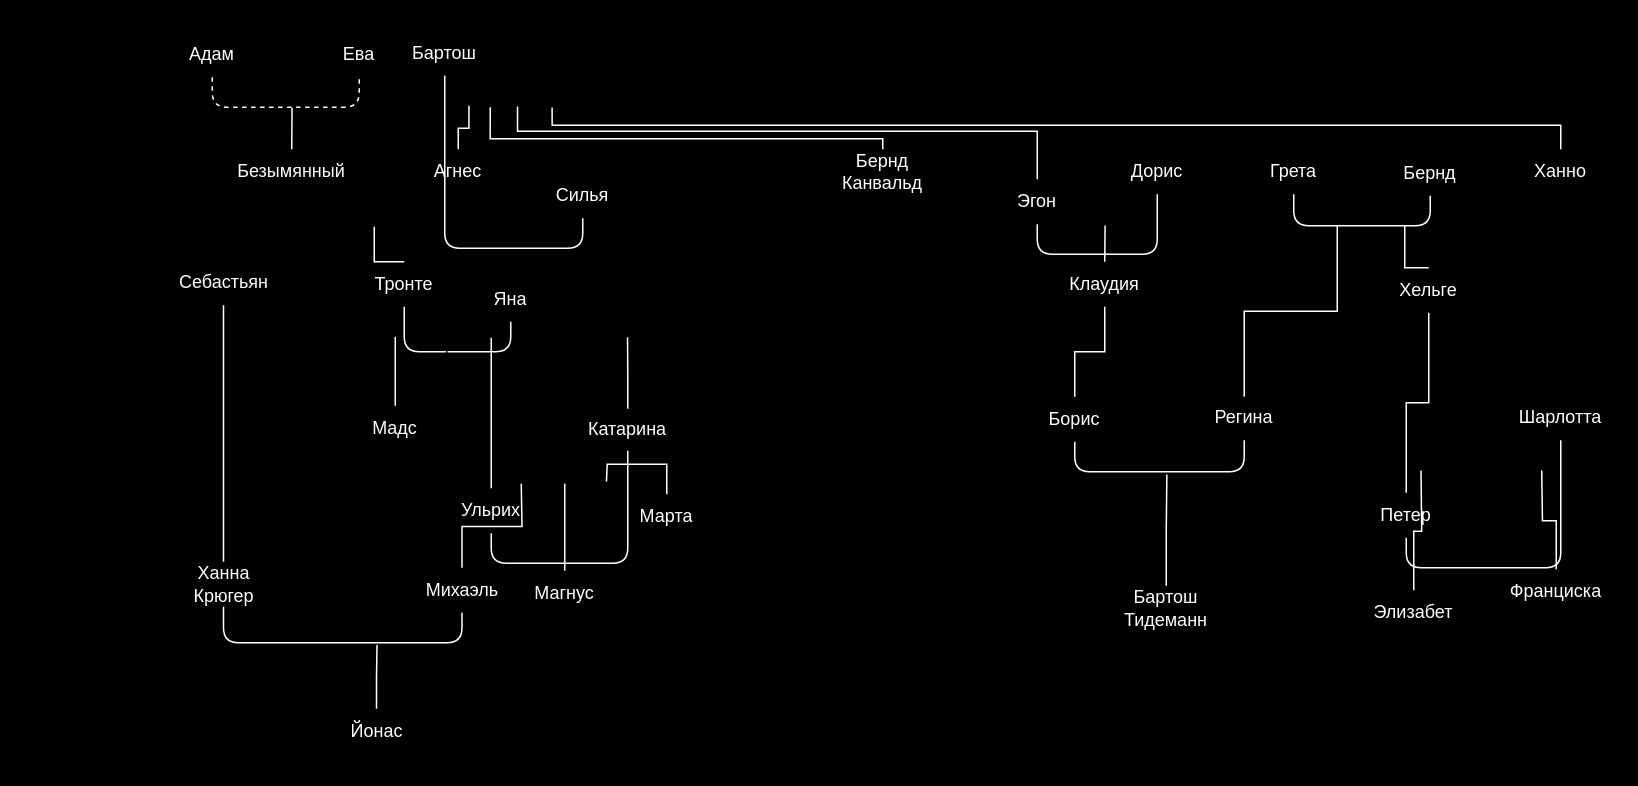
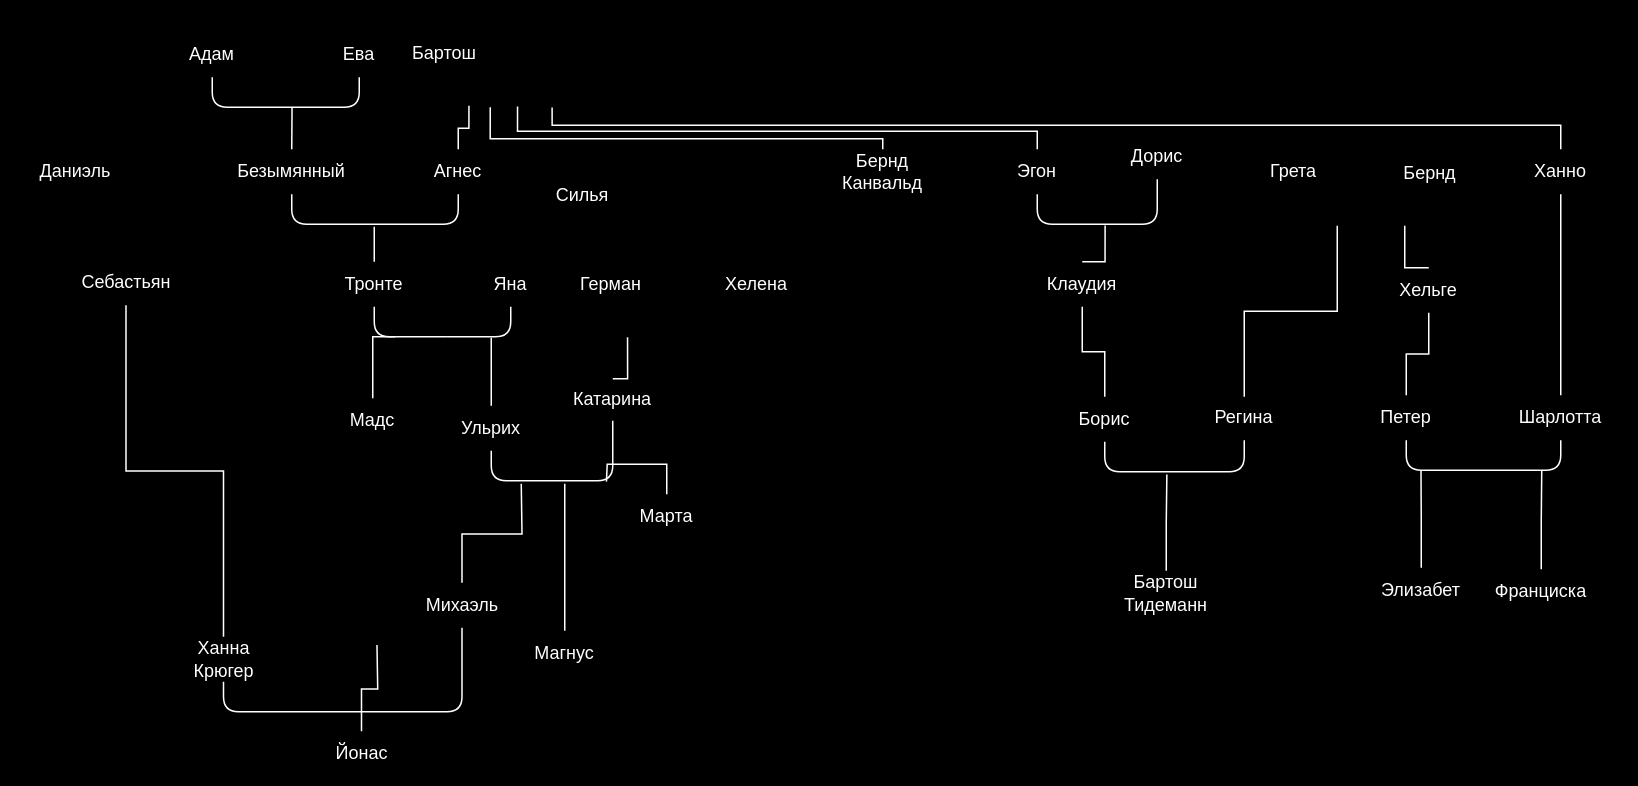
- <mxCell id="10" style="edgeStyle=orthogonalEdgeStyle;rounded=1;orthogonalLoop=1;jettySize=auto;html=1;exitX=0.5;exitY=1;exitDx=0;exitDy=0;entryX=0.5;entryY=1;entryDx=0;entryDy=0;strokeColor=#FFFFFF;endArrow=none;endFill=0;dashed=1;" edge="1" parent="1" source="11" target="12"><mxGeometry relative="1" as="geometry" /></mxCell>
+ <mxCell id="10" style="edgeStyle=orthogonalEdgeStyle;rounded=1;orthogonalLoop=1;jettySize=auto;html=1;exitX=0.5;exitY=1;exitDx=0;exitDy=0;entryX=0.5;entryY=1;entryDx=0;entryDy=0;strokeColor=#FFFFFF;endArrow=none;endFill=0;" edge="1" parent="1" source="11" target="12"><mxGeometry relative="1" as="geometry" /></mxCell>
+ <mxCell id="2" value="&lt;font color=&quot;#ffffff&quot;&gt;Даниэль&lt;/font&gt;" style="text;html=1;strokeColor=none;fillColor=none;align=center;verticalAlign=middle;whiteSpace=wrap;rounded=0;" vertex="1" parent="1"><mxGeometry x="20" y="99" width="60" height="30" as="geometry" /></mxCell>
- <mxCell id="64" value="&lt;font color=&quot;#ffffff&quot;&gt;Дорис&lt;/font&gt;" style="text;html=1;strokeColor=none;fillColor=none;align=center;verticalAlign=middle;whiteSpace=wrap;rounded=0;" vertex="1" parent="1"><mxGeometry x="741" y="99" width="60" height="30" as="geometry" /></mxCell>
+ <mxCell id="64" value="&lt;font color=&quot;#ffffff&quot;&gt;Дорис&lt;/font&gt;" style="text;html=1;strokeColor=none;fillColor=none;align=center;verticalAlign=middle;whiteSpace=wrap;rounded=0;" vertex="1" parent="1"><mxGeometry x="741" y="89" width="60" height="30" as="geometry" /></mxCell>
- <mxCell id="60" value="&lt;font color=&quot;#ffffff&quot;&gt;Эгон&lt;/font&gt;" style="text;html=1;strokeColor=none;fillColor=none;align=center;verticalAlign=middle;whiteSpace=wrap;rounded=0;" vertex="1" parent="1"><mxGeometry x="661" y="119" width="60" height="30" as="geometry" /></mxCell>
+ <mxCell id="60" value="&lt;font color=&quot;#ffffff&quot;&gt;Эгон&lt;/font&gt;" style="text;html=1;strokeColor=none;fillColor=none;align=center;verticalAlign=middle;whiteSpace=wrap;rounded=0;" vertex="1" parent="1"><mxGeometry x="661" y="99" width="60" height="30" as="geometry" /></mxCell>
- <mxCell id="50" value="" style="edgeStyle=orthogonalEdgeStyle;rounded=0;orthogonalLoop=1;jettySize=auto;html=1;dashed=1;" edge="1" parent="1" source="52" target="55"><mxGeometry relative="1" as="geometry" /></mxCell>
+ <mxCell id="50" value="" style="edgeStyle=orthogonalEdgeStyle;rounded=0;orthogonalLoop=1;jettySize=auto;html=1;" edge="1" parent="1" source="52" target="55"><mxGeometry relative="1" as="geometry" /></mxCell>
+ <mxCell id="14" style="edgeStyle=orthogonalEdgeStyle;rounded=1;orthogonalLoop=1;jettySize=auto;html=1;exitX=0.5;exitY=1;exitDx=0;exitDy=0;entryX=0.5;entryY=1;entryDx=0;entryDy=0;strokeColor=#FFFFFF;endArrow=none;endFill=0;" edge="1" parent="1" source="15" target="21"><mxGeometry relative="1" as="geometry" /></mxCell>
- <mxCell id="51" style="edgeStyle=orthogonalEdgeStyle;rounded=1;orthogonalLoop=1;jettySize=auto;html=1;exitX=0.5;exitY=1;exitDx=0;exitDy=0;entryX=0.5;entryY=1;entryDx=0;entryDy=0;strokeColor=#FFFFFF;endArrow=none;endFill=0;" edge="1" parent="1" source="52" target="67"><mxGeometry relative="1" as="geometry" /></mxCell>
- <mxCell id="38" style="edgeStyle=orthogonalEdgeStyle;rounded=1;orthogonalLoop=1;jettySize=auto;html=1;exitX=0.5;exitY=1;exitDx=0;exitDy=0;entryX=0.5;entryY=1;entryDx=0;entryDy=0;strokeColor=#ffffff;endArrow=none;endFill=0;" edge="1" parent="1" source="39" target="37"><mxGeometry relative="1" as="geometry" /></mxCell>
- <mxCell id="70" value="&lt;font color=&quot;#ffffff&quot;&gt;Себастьян&lt;/font&gt;" style="text;html=1;strokeColor=none;fillColor=none;align=center;verticalAlign=middle;whiteSpace=wrap;rounded=0;" vertex="1" parent="1"><mxGeometry x="118.5" y="173" width="60" height="30" as="geometry" /></mxCell>
+ <mxCell id="70" value="&lt;font color=&quot;#ffffff&quot;&gt;Себастьян&lt;/font&gt;" style="text;html=1;strokeColor=none;fillColor=none;align=center;verticalAlign=middle;whiteSpace=wrap;rounded=0;" vertex="1" parent="1"><mxGeometry x="53.5" y="173" width="60" height="30" as="geometry" /></mxCell>
- <mxCell id="19" value="&lt;font color=&quot;#ffffff&quot;&gt;Тронте&lt;/font&gt;" style="text;html=1;strokeColor=none;fillColor=none;align=center;verticalAlign=middle;whiteSpace=wrap;rounded=0;" vertex="1" parent="1"><mxGeometry x="239" y="174" width="60" height="30" as="geometry" /></mxCell>
+ <mxCell id="19" value="&lt;font color=&quot;#ffffff&quot;&gt;Тронте&lt;/font&gt;" style="text;html=1;strokeColor=none;fillColor=none;align=center;verticalAlign=middle;whiteSpace=wrap;rounded=0;" vertex="1" parent="1"><mxGeometry x="219" y="174" width="60" height="30" as="geometry" /></mxCell>
+ <mxCell id="36" value="&lt;font color=&quot;#ffffff&quot;&gt;Герман&lt;/font&gt;" style="text;html=1;strokeColor=none;fillColor=none;align=center;verticalAlign=middle;whiteSpace=wrap;rounded=0;" vertex="1" parent="1"><mxGeometry x="377" y="174" width="60" height="30" as="geometry" /></mxCell>
+ <mxCell id="35" value="&lt;font color=&quot;#ffffff&quot;&gt;Хелена&lt;/font&gt;" style="text;html=1;strokeColor=none;fillColor=none;align=center;verticalAlign=middle;whiteSpace=wrap;rounded=0;" vertex="1" parent="1"><mxGeometry x="474" y="174" width="60" height="30" as="geometry" /></mxCell>
- <mxCell id="63" value="&lt;font color=&quot;#ffffff&quot;&gt;Клаудия&lt;/font&gt;" style="text;html=1;strokeColor=none;fillColor=none;align=center;verticalAlign=middle;whiteSpace=wrap;rounded=0;" vertex="1" parent="1"><mxGeometry x="706" y="174" width="60" height="30" as="geometry" /></mxCell>
+ <mxCell id="63" value="&lt;font color=&quot;#ffffff&quot;&gt;Клаудия&lt;/font&gt;" style="text;html=1;strokeColor=none;fillColor=none;align=center;verticalAlign=middle;whiteSpace=wrap;rounded=0;" vertex="1" parent="1"><mxGeometry x="691" y="174" width="60" height="30" as="geometry" /></mxCell>
+ <mxCell id="41" style="edgeStyle=orthogonalEdgeStyle;rounded=0;orthogonalLoop=1;jettySize=auto;html=1;exitX=0.5;exitY=1;exitDx=0;exitDy=0;entryX=0.5;entryY=0;entryDx=0;entryDy=0;endArrow=none;endFill=0;strokeColor=#FFFFFF;" edge="1" parent="1" source="42" target="44"><mxGeometry relative="1" as="geometry" /></mxCell>
- <mxCell id="22" value="&lt;font color=&quot;#ffffff&quot;&gt;Яна&lt;/font&gt;" style="text;html=1;strokeColor=none;fillColor=none;align=center;verticalAlign=middle;whiteSpace=wrap;rounded=0;" vertex="1" parent="1"><mxGeometry x="310" y="184" width="60" height="30" as="geometry" /></mxCell>
+ <mxCell id="22" value="&lt;font color=&quot;#ffffff&quot;&gt;Яна&lt;/font&gt;" style="text;html=1;strokeColor=none;fillColor=none;align=center;verticalAlign=middle;whiteSpace=wrap;rounded=0;" vertex="1" parent="1"><mxGeometry x="310" y="174" width="60" height="30" as="geometry" /></mxCell>
- <mxCell id="66" value="&lt;font color=&quot;#ffffff&quot;&gt;Борис&lt;/font&gt;" style="text;html=1;strokeColor=none;fillColor=none;align=center;verticalAlign=middle;whiteSpace=wrap;rounded=0;" vertex="1" parent="1"><mxGeometry x="686" y="264" width="60" height="30" as="geometry" /></mxCell>
+ <mxCell id="66" value="&lt;font color=&quot;#ffffff&quot;&gt;Борис&lt;/font&gt;" style="text;html=1;strokeColor=none;fillColor=none;align=center;verticalAlign=middle;whiteSpace=wrap;rounded=0;" vertex="1" parent="1"><mxGeometry x="706" y="264" width="60" height="30" as="geometry" /></mxCell>
- <mxCell id="25" value="&lt;font color=&quot;#ffffff&quot;&gt;Мадс&lt;/font&gt;" style="text;html=1;strokeColor=none;fillColor=none;align=center;verticalAlign=middle;whiteSpace=wrap;rounded=0;" vertex="1" parent="1"><mxGeometry x="233" y="270" width="60" height="30" as="geometry" /></mxCell>
+ <mxCell id="25" value="&lt;font color=&quot;#ffffff&quot;&gt;Мадс&lt;/font&gt;" style="text;html=1;strokeColor=none;fillColor=none;align=center;verticalAlign=middle;whiteSpace=wrap;rounded=0;" vertex="1" parent="1"><mxGeometry x="218" y="265" width="60" height="30" as="geometry" /></mxCell>
- <mxCell id="30" value="&lt;font color=&quot;#ffffff&quot;&gt;Катарина&lt;/font&gt;" style="text;html=1;strokeColor=none;fillColor=none;align=center;verticalAlign=middle;whiteSpace=wrap;rounded=0;" vertex="1" parent="1"><mxGeometry x="388" y="272" width="60" height="28" as="geometry" /></mxCell>
+ <mxCell id="30" value="&lt;font color=&quot;#ffffff&quot;&gt;Катарина&lt;/font&gt;" style="text;html=1;strokeColor=none;fillColor=none;align=center;verticalAlign=middle;whiteSpace=wrap;rounded=0;" vertex="1" parent="1"><mxGeometry x="378" y="252" width="60" height="28" as="geometry" /></mxCell>
- <mxCell id="28" value="&lt;font color=&quot;#ffffff&quot;&gt;Ульрих&lt;/font&gt;" style="text;html=1;strokeColor=none;fillColor=none;align=center;verticalAlign=middle;whiteSpace=wrap;rounded=0;" vertex="1" parent="1"><mxGeometry x="297" y="325" width="60" height="30" as="geometry" /></mxCell>
+ <mxCell id="28" value="&lt;font color=&quot;#ffffff&quot;&gt;Ульрих&lt;/font&gt;" style="text;html=1;strokeColor=none;fillColor=none;align=center;verticalAlign=middle;whiteSpace=wrap;rounded=0;" vertex="1" parent="1"><mxGeometry x="297" y="270" width="60" height="30" as="geometry" /></mxCell>
- <mxCell id="45" value="&lt;font color=&quot;#ffffff&quot;&gt;Петер&lt;/font&gt;" style="text;html=1;strokeColor=none;fillColor=none;align=center;verticalAlign=middle;whiteSpace=wrap;rounded=0;" vertex="1" parent="1"><mxGeometry x="907" y="328" width="60" height="30" as="geometry" /></mxCell>
+ <mxCell id="45" value="&lt;font color=&quot;#ffffff&quot;&gt;Петер&lt;/font&gt;" style="text;html=1;strokeColor=none;fillColor=none;align=center;verticalAlign=middle;whiteSpace=wrap;rounded=0;" vertex="1" parent="1"><mxGeometry x="907" y="263" width="60" height="30" as="geometry" /></mxCell>
- <mxCell id="5" value="&lt;font color=&quot;#ffffff&quot;&gt;Ханна Крюгер&lt;br&gt;&lt;/font&gt;" style="text;html=1;strokeColor=none;fillColor=none;align=center;verticalAlign=middle;whiteSpace=wrap;rounded=0;" vertex="1" parent="1"><mxGeometry x="118.5" y="374" width="60" height="30" as="geometry" /></mxCell>
+ <mxCell id="5" value="&lt;font color=&quot;#ffffff&quot;&gt;Ханна Крюгер&lt;br&gt;&lt;/font&gt;" style="text;html=1;strokeColor=none;fillColor=none;align=center;verticalAlign=middle;whiteSpace=wrap;rounded=0;" vertex="1" parent="1"><mxGeometry x="118.5" y="424" width="60" height="30" as="geometry" /></mxCell>
- <mxCell id="7" value="&lt;font color=&quot;#ffffff&quot;&gt;Михаэль&lt;/font&gt;" style="text;html=1;strokeColor=none;fillColor=none;align=center;verticalAlign=middle;whiteSpace=wrap;rounded=0;" vertex="1" parent="1"><mxGeometry x="277.5" y="378" width="60" height="30" as="geometry" /></mxCell>
+ <mxCell id="7" value="&lt;font color=&quot;#ffffff&quot;&gt;Михаэль&lt;/font&gt;" style="text;html=1;strokeColor=none;fillColor=none;align=center;verticalAlign=middle;whiteSpace=wrap;rounded=0;" vertex="1" parent="1"><mxGeometry x="277.5" y="388" width="60" height="30" as="geometry" /></mxCell>
- <mxCell id="49" value="&lt;font color=&quot;#ffffff&quot;&gt;Франциска&lt;/font&gt;" style="text;html=1;strokeColor=none;fillColor=none;align=center;verticalAlign=middle;whiteSpace=wrap;rounded=0;" vertex="1" parent="1"><mxGeometry x="1007" y="379" width="60" height="30" as="geometry" /></mxCell>
+ <mxCell id="49" value="&lt;font color=&quot;#ffffff&quot;&gt;Франциска&lt;/font&gt;" style="text;html=1;strokeColor=none;fillColor=none;align=center;verticalAlign=middle;whiteSpace=wrap;rounded=0;" vertex="1" parent="1"><mxGeometry x="997" y="379" width="60" height="30" as="geometry" /></mxCell>
- <mxCell id="34" value="&lt;font color=&quot;#ffffff&quot;&gt;Магнус&lt;/font&gt;" style="text;html=1;strokeColor=none;fillColor=none;align=center;verticalAlign=middle;whiteSpace=wrap;rounded=0;" vertex="1" parent="1"><mxGeometry x="346" y="380" width="60" height="30" as="geometry" /></mxCell>
+ <mxCell id="34" value="&lt;font color=&quot;#ffffff&quot;&gt;Магнус&lt;/font&gt;" style="text;html=1;strokeColor=none;fillColor=none;align=center;verticalAlign=middle;whiteSpace=wrap;rounded=0;" vertex="1" parent="1"><mxGeometry x="346" y="420" width="60" height="30" as="geometry" /></mxCell>
- <mxCell id="72" value="&lt;font color=&quot;#ffffff&quot;&gt;Бартош Тидеманн&lt;br&gt;&lt;/font&gt;" style="text;html=1;strokeColor=none;fillColor=none;align=center;verticalAlign=middle;whiteSpace=wrap;rounded=0;" vertex="1" parent="1"><mxGeometry x="747" y="390" width="60" height="30" as="geometry" /></mxCell>
+ <mxCell id="72" value="&lt;font color=&quot;#ffffff&quot;&gt;Бартош Тидеманн&lt;br&gt;&lt;/font&gt;" style="text;html=1;strokeColor=none;fillColor=none;align=center;verticalAlign=middle;whiteSpace=wrap;rounded=0;" vertex="1" parent="1"><mxGeometry x="747" y="380" width="60" height="30" as="geometry" /></mxCell>
- <mxCell id="47" value="&lt;font color=&quot;#ffffff&quot;&gt;Элизабет&lt;/font&gt;" style="text;html=1;strokeColor=none;fillColor=none;align=center;verticalAlign=middle;whiteSpace=wrap;rounded=0;" vertex="1" parent="1"><mxGeometry x="912" y="393" width="60" height="30" as="geometry" /></mxCell>
+ <mxCell id="47" value="&lt;font color=&quot;#ffffff&quot;&gt;Элизабет&lt;/font&gt;" style="text;html=1;strokeColor=none;fillColor=none;align=center;verticalAlign=middle;whiteSpace=wrap;rounded=0;" vertex="1" parent="1"><mxGeometry x="917" y="378" width="60" height="30" as="geometry" /></mxCell>
- <mxCell id="9" value="&lt;font color=&quot;#ffffff&quot;&gt;Йонас&lt;/font&gt;" style="text;html=1;strokeColor=none;fillColor=none;align=center;verticalAlign=middle;whiteSpace=wrap;rounded=0;" vertex="1" parent="1"><mxGeometry x="220.5" y="472" width="60" height="30" as="geometry" /></mxCell>
+ <mxCell id="9" value="&lt;font color=&quot;#ffffff&quot;&gt;Йонас&lt;/font&gt;" style="text;html=1;strokeColor=none;fillColor=none;align=center;verticalAlign=middle;whiteSpace=wrap;rounded=0;" vertex="1" parent="1"><mxGeometry x="210.5" y="487" width="60" height="30" as="geometry" /></mxCell>
